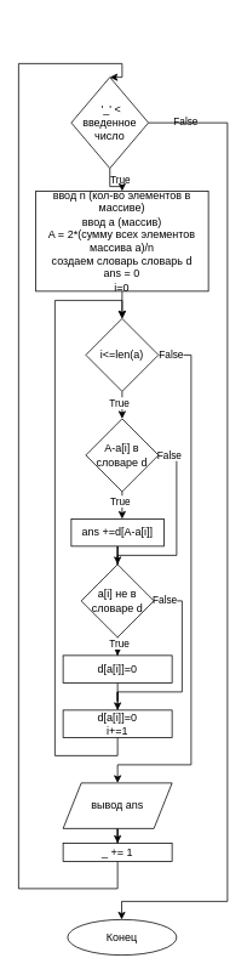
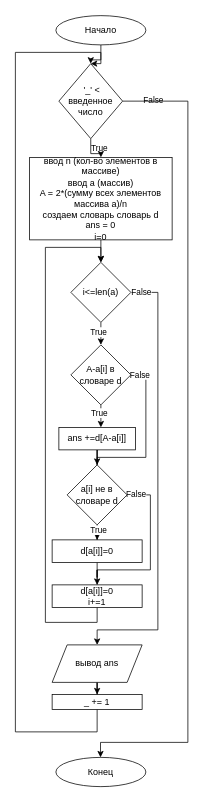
+ <mxCell id="3" value="Начало" style="ellipse;whiteSpace=wrap;html=1;" vertex="1" parent="1"><mxGeometry x="74" y="20" width="120" height="39" as="geometry" /></mxCell>
+ <mxCell id="2" style="edgeStyle=orthogonalEdgeStyle;rounded=0;orthogonalLoop=1;jettySize=auto;html=1;" edge="1" parent="1" source="3" target="8"><mxGeometry relative="1" as="geometry" /></mxCell>
